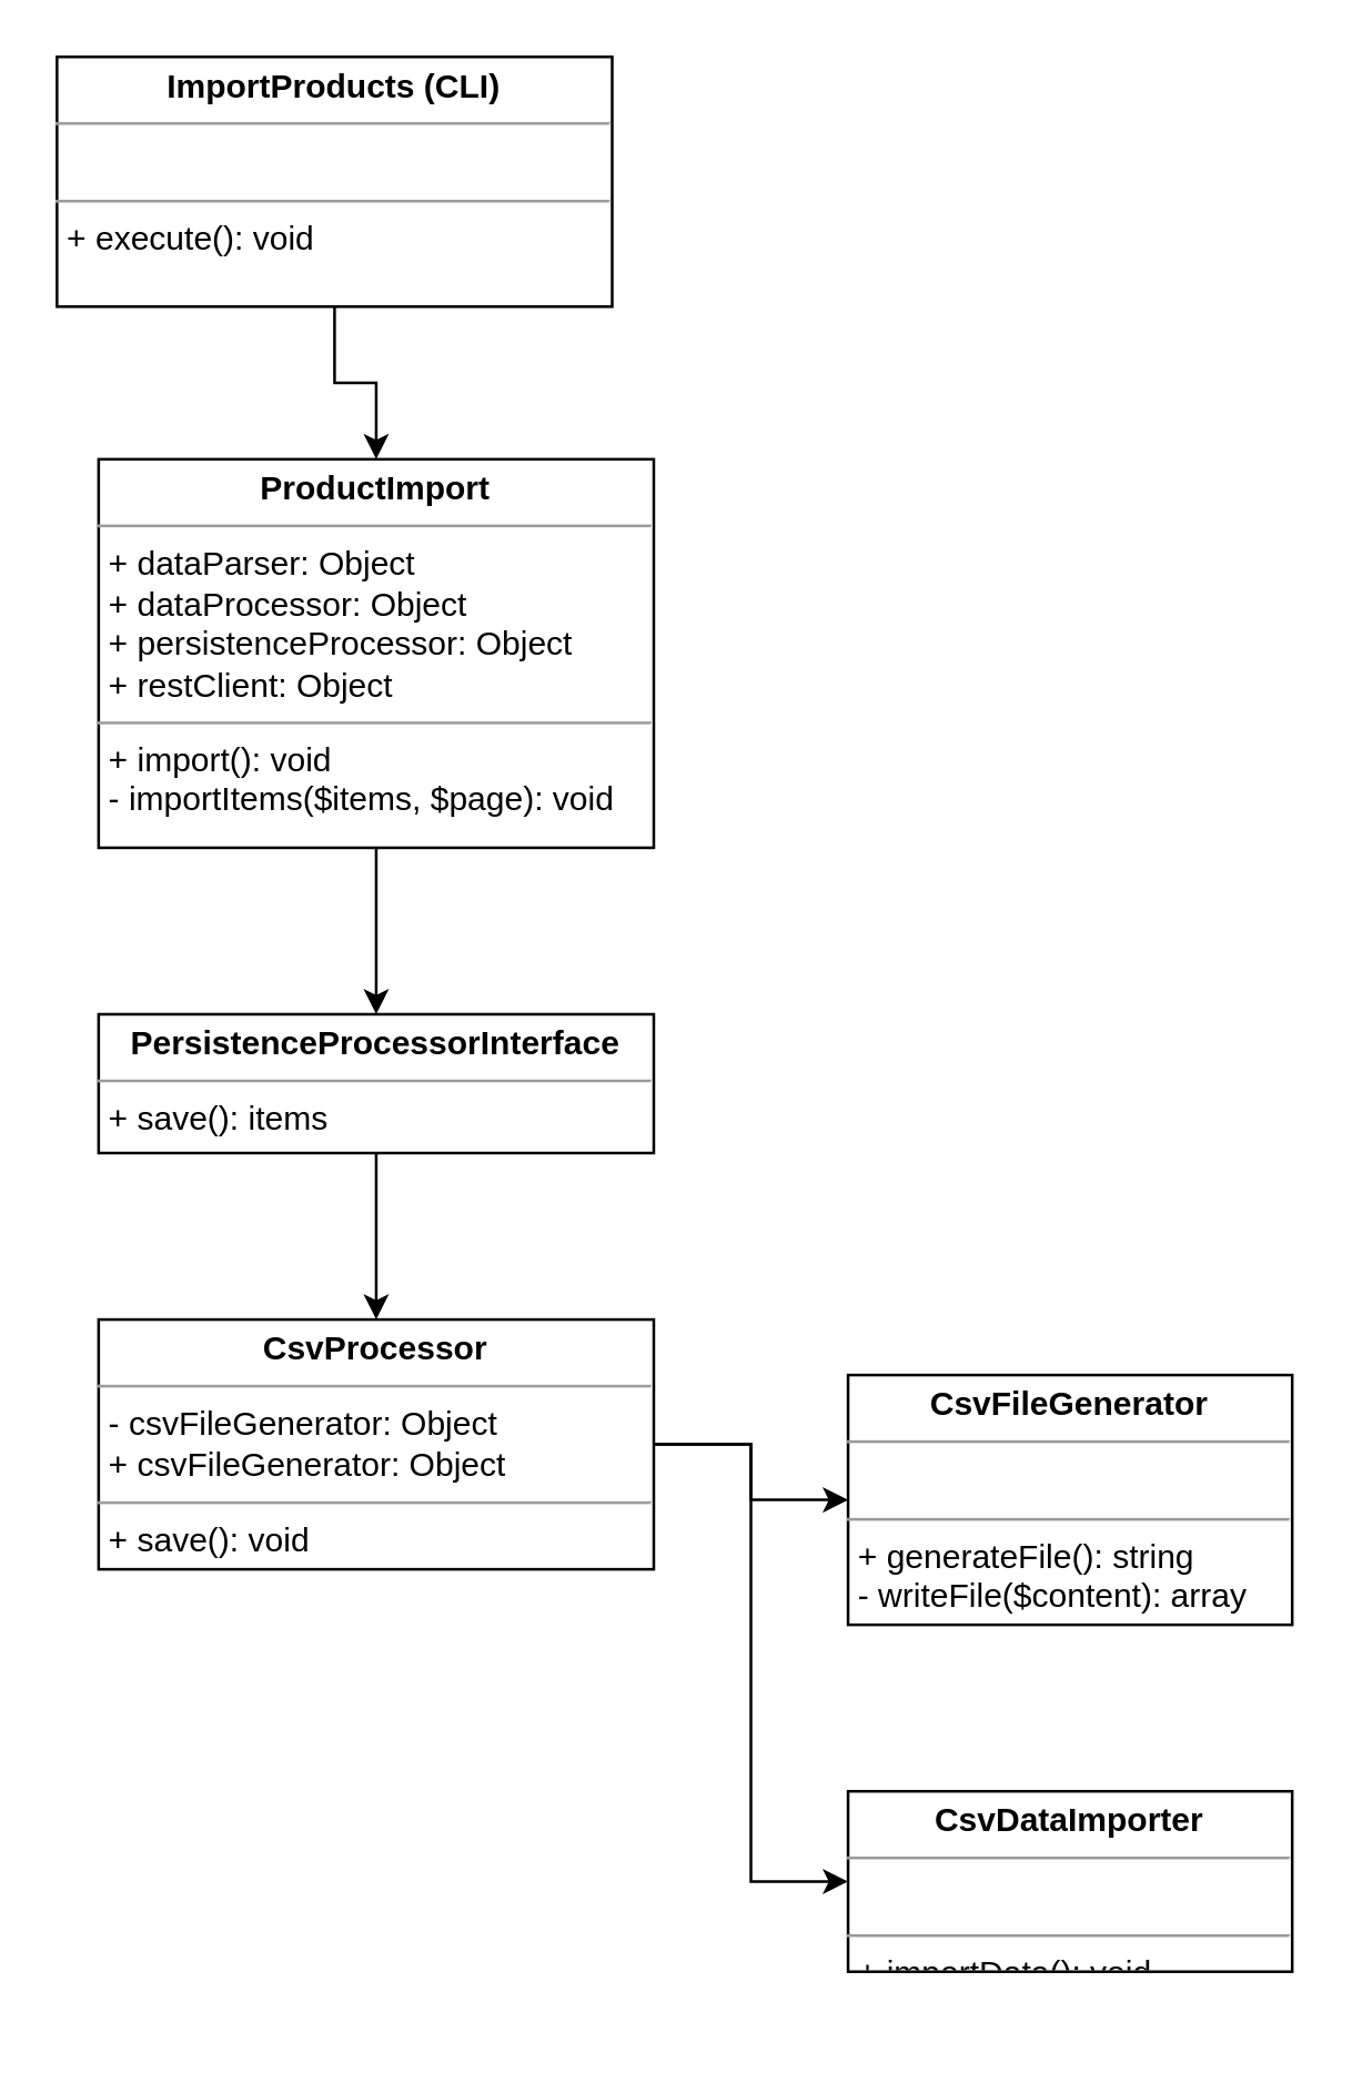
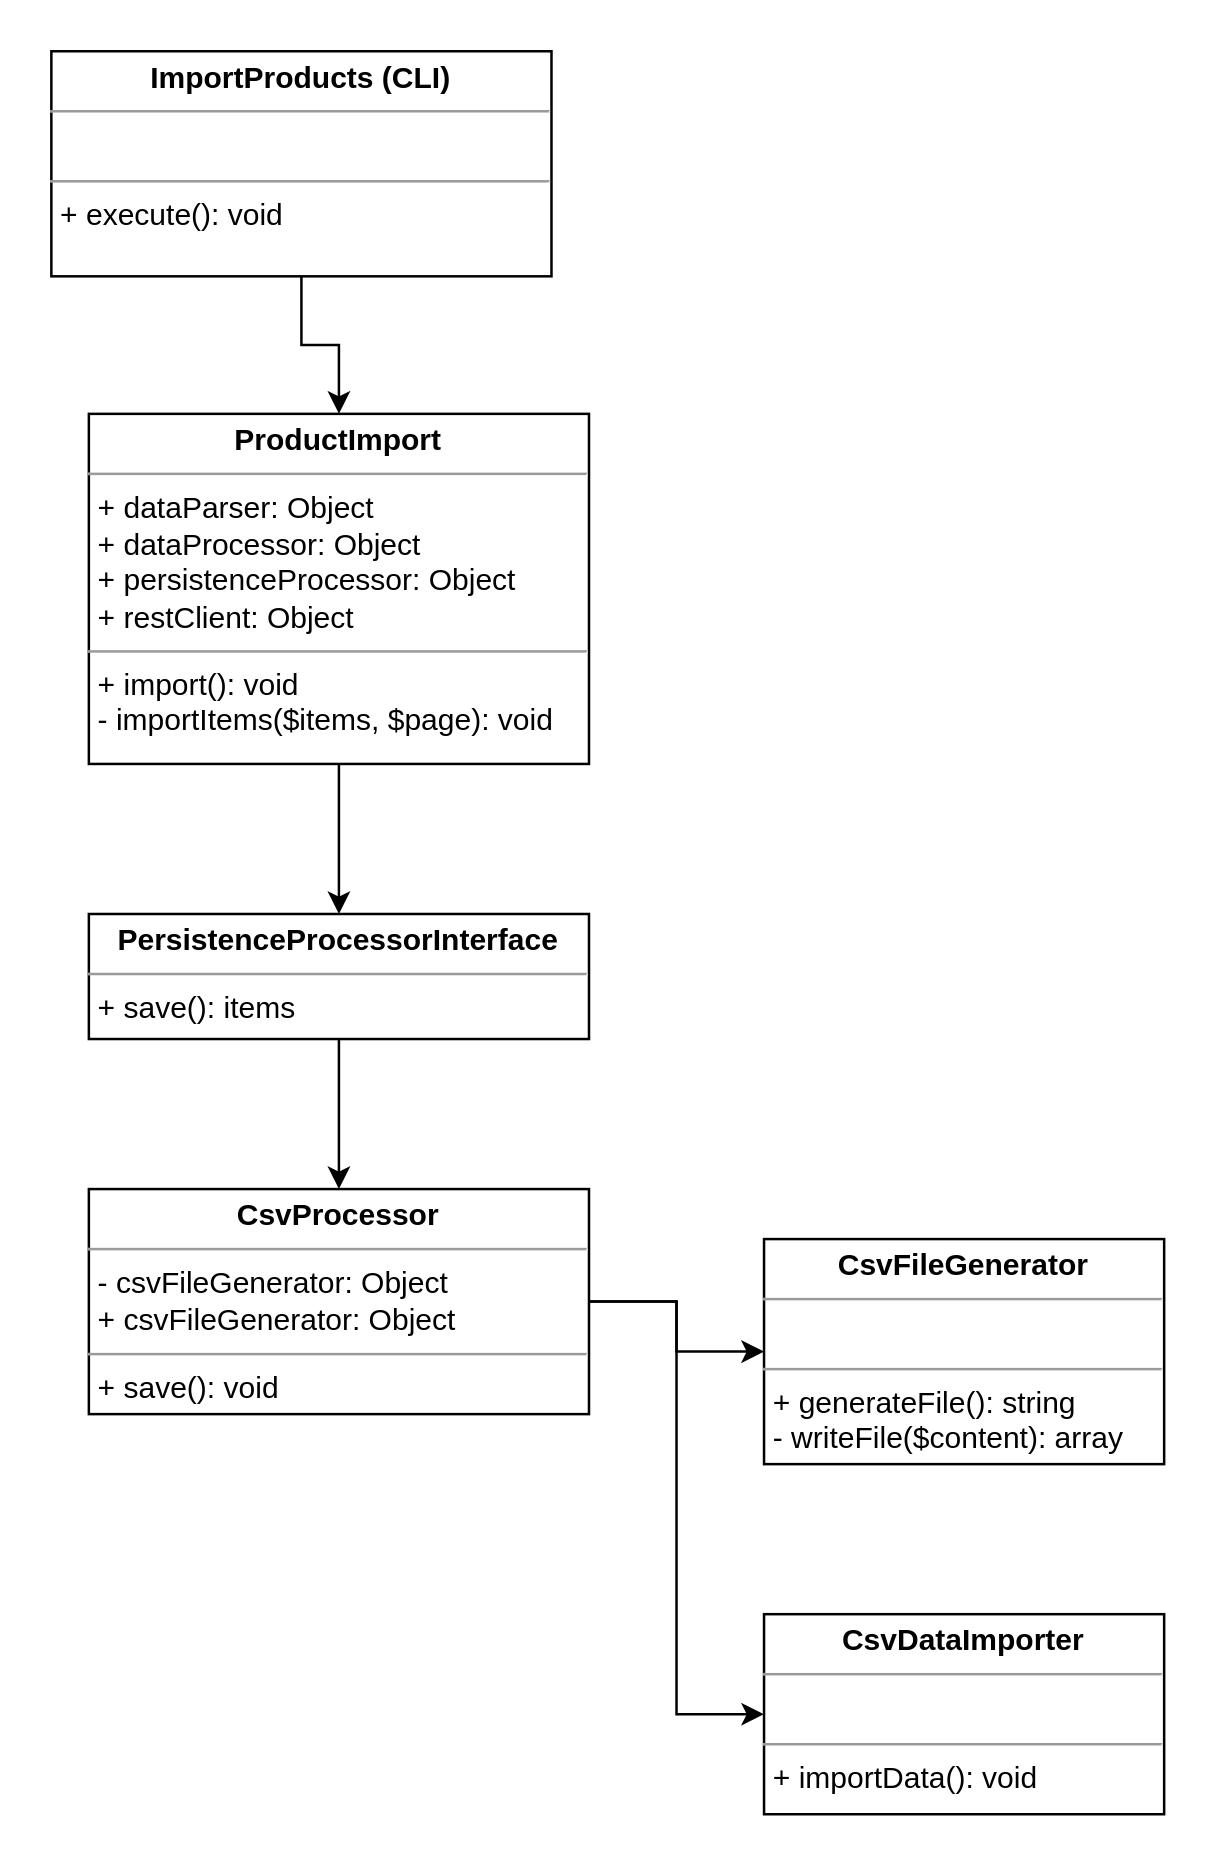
- <mxCell id="11" value="&lt;p style=&quot;margin:0px;margin-top:4px;text-align:center;&quot;&gt;&lt;b&gt;CsvDataImporter&lt;/b&gt;&lt;/p&gt;&lt;hr size=&quot;1&quot;&gt;&lt;p style=&quot;margin:0px;margin-left:4px;&quot;&gt;&lt;br&gt;&lt;/p&gt;&lt;hr size=&quot;1&quot;&gt;&lt;p style=&quot;margin:0px;margin-left:4px;&quot;&gt;+ importData(): void&lt;/p&gt;" style="verticalAlign=top;align=left;overflow=fill;fontSize=12;fontFamily=Helvetica;html=1;" vertex="1" parent="1"><mxGeometry x="305" y="645" width="160" height="65" as="geometry" /></mxCell>
+ <mxCell id="11" value="&lt;p style=&quot;margin:0px;margin-top:4px;text-align:center;&quot;&gt;&lt;b&gt;CsvDataImporter&lt;/b&gt;&lt;/p&gt;&lt;hr size=&quot;1&quot;&gt;&lt;p style=&quot;margin:0px;margin-left:4px;&quot;&gt;&lt;br&gt;&lt;/p&gt;&lt;hr size=&quot;1&quot;&gt;&lt;p style=&quot;margin:0px;margin-left:4px;&quot;&gt;+ importData(): void&lt;/p&gt;" style="verticalAlign=top;align=left;overflow=fill;fontSize=12;fontFamily=Helvetica;html=1;" vertex="1" parent="1"><mxGeometry x="305" y="645" width="160" height="80" as="geometry" /></mxCell>
